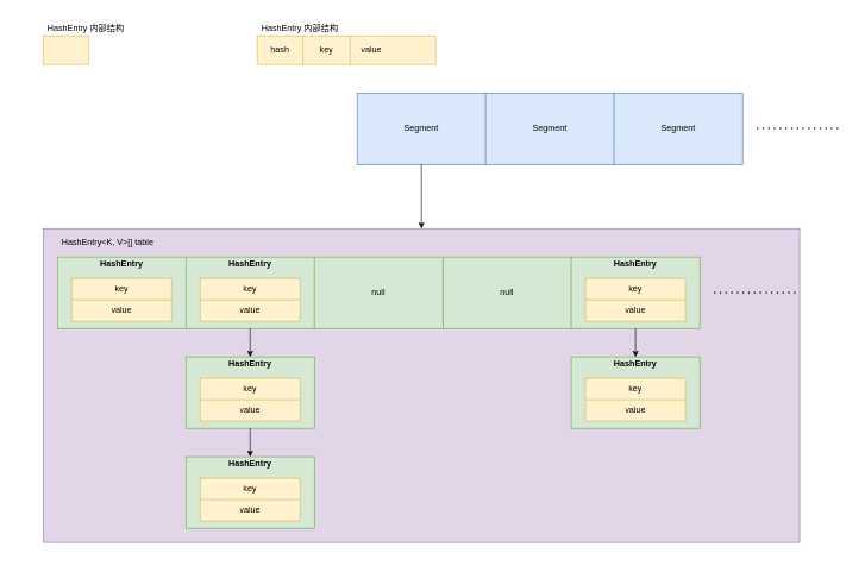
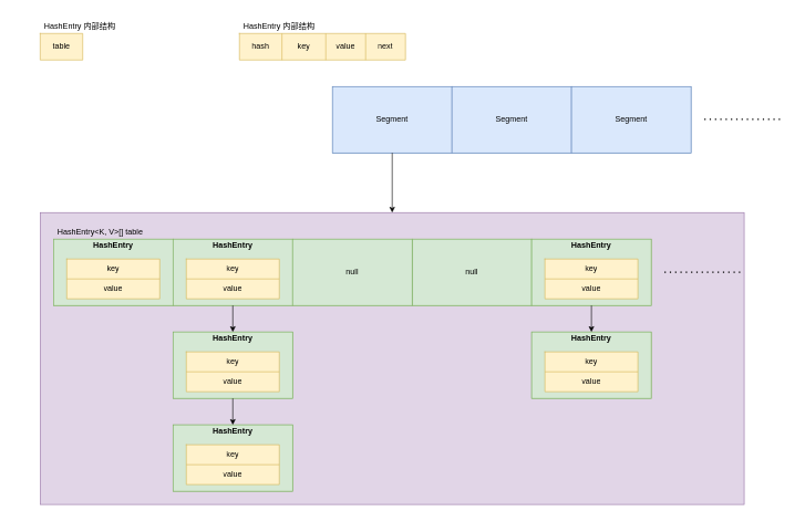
+ <mxCell id="71" value="table" style="shape=partialRectangle;html=1;whiteSpace=wrap;connectable=0;fillColor=none;top=0;left=0;bottom=0;right=0;overflow=hidden;" vertex="1" parent="70"><mxGeometry width="64" height="40" as="geometry" /></mxCell>
+ <mxCell id="16" value="next" style="shape=partialRectangle;html=1;whiteSpace=wrap;connectable=0;fillColor=none;top=0;left=0;bottom=0;right=0;overflow=hidden;" vertex="1" parent="12"><mxGeometry x="190" width="60" height="40" as="geometry" /></mxCell>
- <mxCell id="30" value="HashEntry&amp;lt;K, V&amp;gt;[] table" style="text;html=1;align=center;verticalAlign=middle;resizable=0;points=[];autosize=1;" vertex="1" parent="1"><mxGeometry x="80" y="330" width="140" height="20" as="geometry" /></mxCell>
+ <mxCell id="30" value="HashEntry&amp;lt;K, V&amp;gt;[] table" style="text;html=1;align=center;verticalAlign=middle;resizable=0;points=[];autosize=1;" vertex="1" parent="1"><mxGeometry x="80" y="340" width="140" height="20" as="geometry" /></mxCell>
